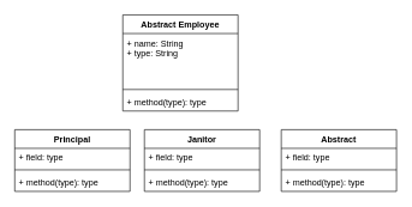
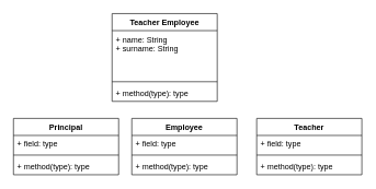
- <mxCell id="2" value="Abstract Employee" style="swimlane;fontStyle=1;align=center;verticalAlign=top;childLayout=stackLayout;horizontal=1;startSize=26;horizontalStack=0;resizeParent=1;resizeParentMax=0;resizeLast=0;collapsible=1;marginBottom=0;" parent="1" vertex="1"><mxGeometry x="170" y="20" width="160" height="134" as="geometry" /></mxCell>
+ <mxCell id="2" value="Teacher Employee" style="swimlane;fontStyle=1;align=center;verticalAlign=top;childLayout=stackLayout;horizontal=1;startSize=26;horizontalStack=0;resizeParent=1;resizeParentMax=0;resizeLast=0;collapsible=1;marginBottom=0;" parent="1" vertex="1"><mxGeometry x="170" y="20" width="160" height="134" as="geometry" /></mxCell>
- <mxCell id="3" value="+ name: String&#10;+ type: String" style="text;strokeColor=none;fillColor=none;align=left;verticalAlign=top;spacingLeft=4;spacingRight=4;overflow=hidden;rotatable=0;points=[[0,0.5],[1,0.5]];portConstraint=eastwest;" parent="2" vertex="1"><mxGeometry y="26" width="160" height="74" as="geometry" /></mxCell>
+ <mxCell id="3" value="+ name: String&#10;+ surname: String" style="text;strokeColor=none;fillColor=none;align=left;verticalAlign=top;spacingLeft=4;spacingRight=4;overflow=hidden;rotatable=0;points=[[0,0.5],[1,0.5]];portConstraint=eastwest;" parent="2" vertex="1"><mxGeometry y="26" width="160" height="74" as="geometry" /></mxCell>
- <mxCell id="10" value="Janitor" style="swimlane;fontStyle=1;align=center;verticalAlign=top;childLayout=stackLayout;horizontal=1;startSize=26;horizontalStack=0;resizeParent=1;resizeParentMax=0;resizeLast=0;collapsible=1;marginBottom=0;" parent="1" vertex="1"><mxGeometry x="200" y="180" width="160" height="86" as="geometry" /></mxCell>
+ <mxCell id="10" value="Employee" style="swimlane;fontStyle=1;align=center;verticalAlign=top;childLayout=stackLayout;horizontal=1;startSize=26;horizontalStack=0;resizeParent=1;resizeParentMax=0;resizeLast=0;collapsible=1;marginBottom=0;" parent="1" vertex="1"><mxGeometry x="200" y="180" width="160" height="86" as="geometry" /></mxCell>
- <mxCell id="14" value="Abstract" style="swimlane;fontStyle=1;align=center;verticalAlign=top;childLayout=stackLayout;horizontal=1;startSize=26;horizontalStack=0;resizeParent=1;resizeParentMax=0;resizeLast=0;collapsible=1;marginBottom=0;" parent="1" vertex="1"><mxGeometry x="390" y="180" width="160" height="86" as="geometry" /></mxCell>
+ <mxCell id="14" value="Teacher" style="swimlane;fontStyle=1;align=center;verticalAlign=top;childLayout=stackLayout;horizontal=1;startSize=26;horizontalStack=0;resizeParent=1;resizeParentMax=0;resizeLast=0;collapsible=1;marginBottom=0;" parent="1" vertex="1"><mxGeometry x="390" y="180" width="160" height="86" as="geometry" /></mxCell>
